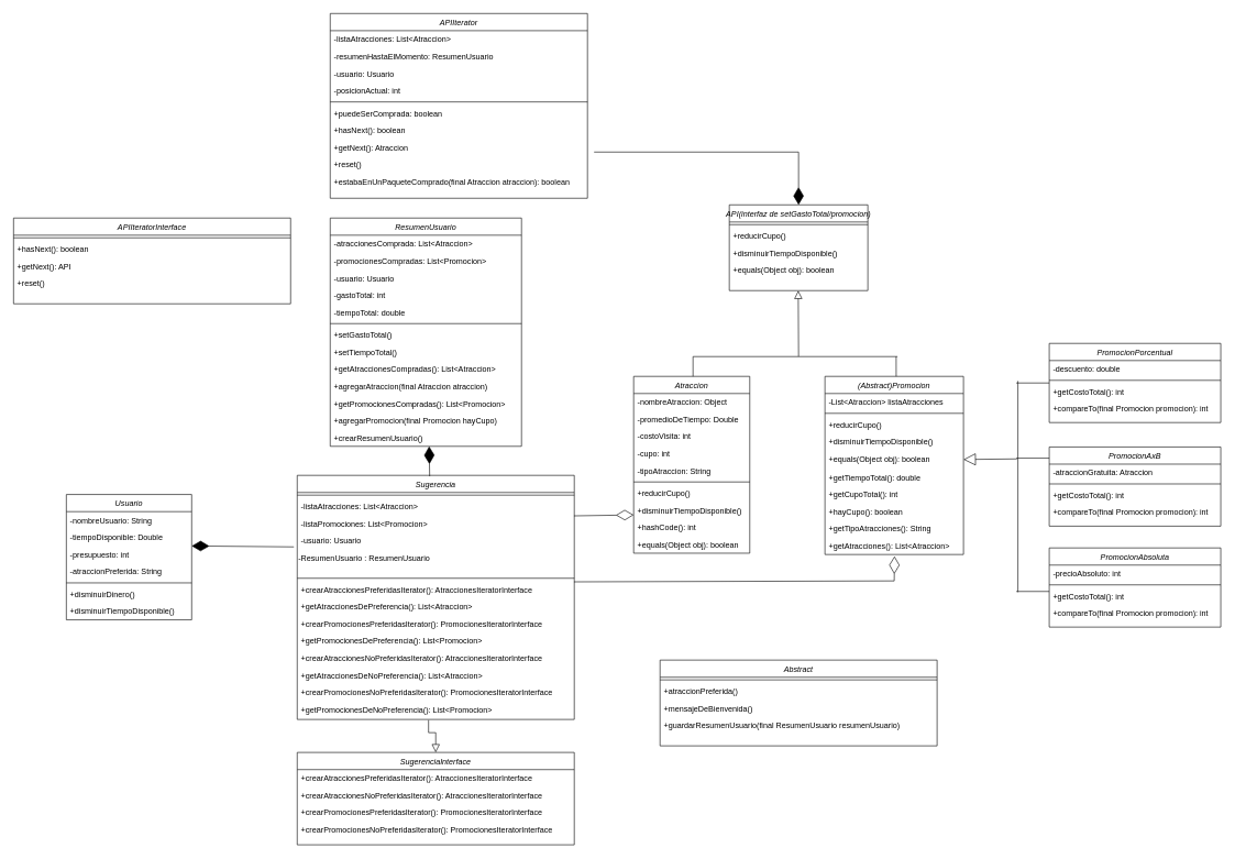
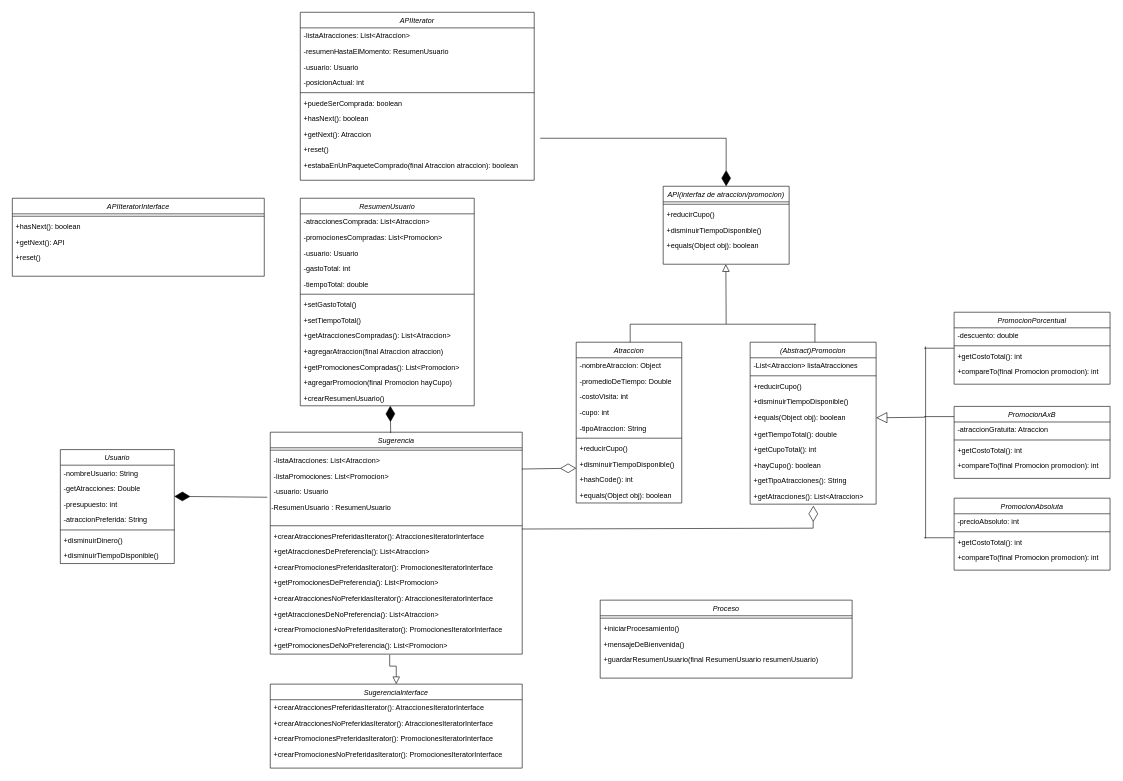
- <mxCell id="110" value="API(interfaz de setGastoTotal/promocion)" style="swimlane;fontStyle=2;align=center;verticalAlign=top;childLayout=stackLayout;horizontal=1;startSize=26;horizontalStack=0;resizeParent=1;resizeLast=0;collapsible=1;marginBottom=0;rounded=0;shadow=0;strokeWidth=1;" vertex="1" parent="1"><mxGeometry x="1105" y="310" width="210" height="130" as="geometry"><mxRectangle x="230" y="140" width="160" height="26" as="alternateBounds" /></mxGeometry></mxCell>
+ <mxCell id="110" value="API(interfaz de atraccion/promocion)" style="swimlane;fontStyle=2;align=center;verticalAlign=top;childLayout=stackLayout;horizontal=1;startSize=26;horizontalStack=0;resizeParent=1;resizeLast=0;collapsible=1;marginBottom=0;rounded=0;shadow=0;strokeWidth=1;" vertex="1" parent="1"><mxGeometry x="1105" y="310" width="210" height="130" as="geometry"><mxRectangle x="230" y="140" width="160" height="26" as="alternateBounds" /></mxGeometry></mxCell>
- <mxCell id="4" value="-tiempoDisponible: Double" style="text;align=left;verticalAlign=top;spacingLeft=4;spacingRight=4;overflow=hidden;rotatable=0;points=[[0,0.5],[1,0.5]];portConstraint=eastwest;rounded=0;shadow=0;html=0;" parent="2" vertex="1"><mxGeometry y="52" width="190" height="26" as="geometry" /></mxCell>
+ <mxCell id="4" value="-getAtracciones: Double" style="text;align=left;verticalAlign=top;spacingLeft=4;spacingRight=4;overflow=hidden;rotatable=0;points=[[0,0.5],[1,0.5]];portConstraint=eastwest;rounded=0;shadow=0;html=0;" parent="2" vertex="1"><mxGeometry y="52" width="190" height="26" as="geometry" /></mxCell>
- <mxCell id="49" value="Abstract " style="swimlane;fontStyle=2;align=center;verticalAlign=top;childLayout=stackLayout;horizontal=1;startSize=26;horizontalStack=0;resizeParent=1;resizeLast=0;collapsible=1;marginBottom=0;rounded=0;shadow=0;strokeWidth=1;" parent="1" vertex="1"><mxGeometry x="1000" y="1000" width="420" height="130" as="geometry"><mxRectangle x="230" y="140" width="160" height="26" as="alternateBounds" /></mxGeometry></mxCell>
+ <mxCell id="49" value="Proceso " style="swimlane;fontStyle=2;align=center;verticalAlign=top;childLayout=stackLayout;horizontal=1;startSize=26;horizontalStack=0;resizeParent=1;resizeLast=0;collapsible=1;marginBottom=0;rounded=0;shadow=0;strokeWidth=1;" parent="1" vertex="1"><mxGeometry x="1000" y="1000" width="420" height="130" as="geometry"><mxRectangle x="230" y="140" width="160" height="26" as="alternateBounds" /></mxGeometry></mxCell>
- <mxCell id="51" value="+atraccionPreferida()" style="text;align=left;verticalAlign=top;spacingLeft=4;spacingRight=4;overflow=hidden;rotatable=0;points=[[0,0.5],[1,0.5]];portConstraint=eastwest;" parent="49" vertex="1"><mxGeometry y="34" width="420" height="26" as="geometry" /></mxCell>
+ <mxCell id="51" value="+iniciarProcesamiento()" style="text;align=left;verticalAlign=top;spacingLeft=4;spacingRight=4;overflow=hidden;rotatable=0;points=[[0,0.5],[1,0.5]];portConstraint=eastwest;" parent="49" vertex="1"><mxGeometry y="34" width="420" height="26" as="geometry" /></mxCell>
